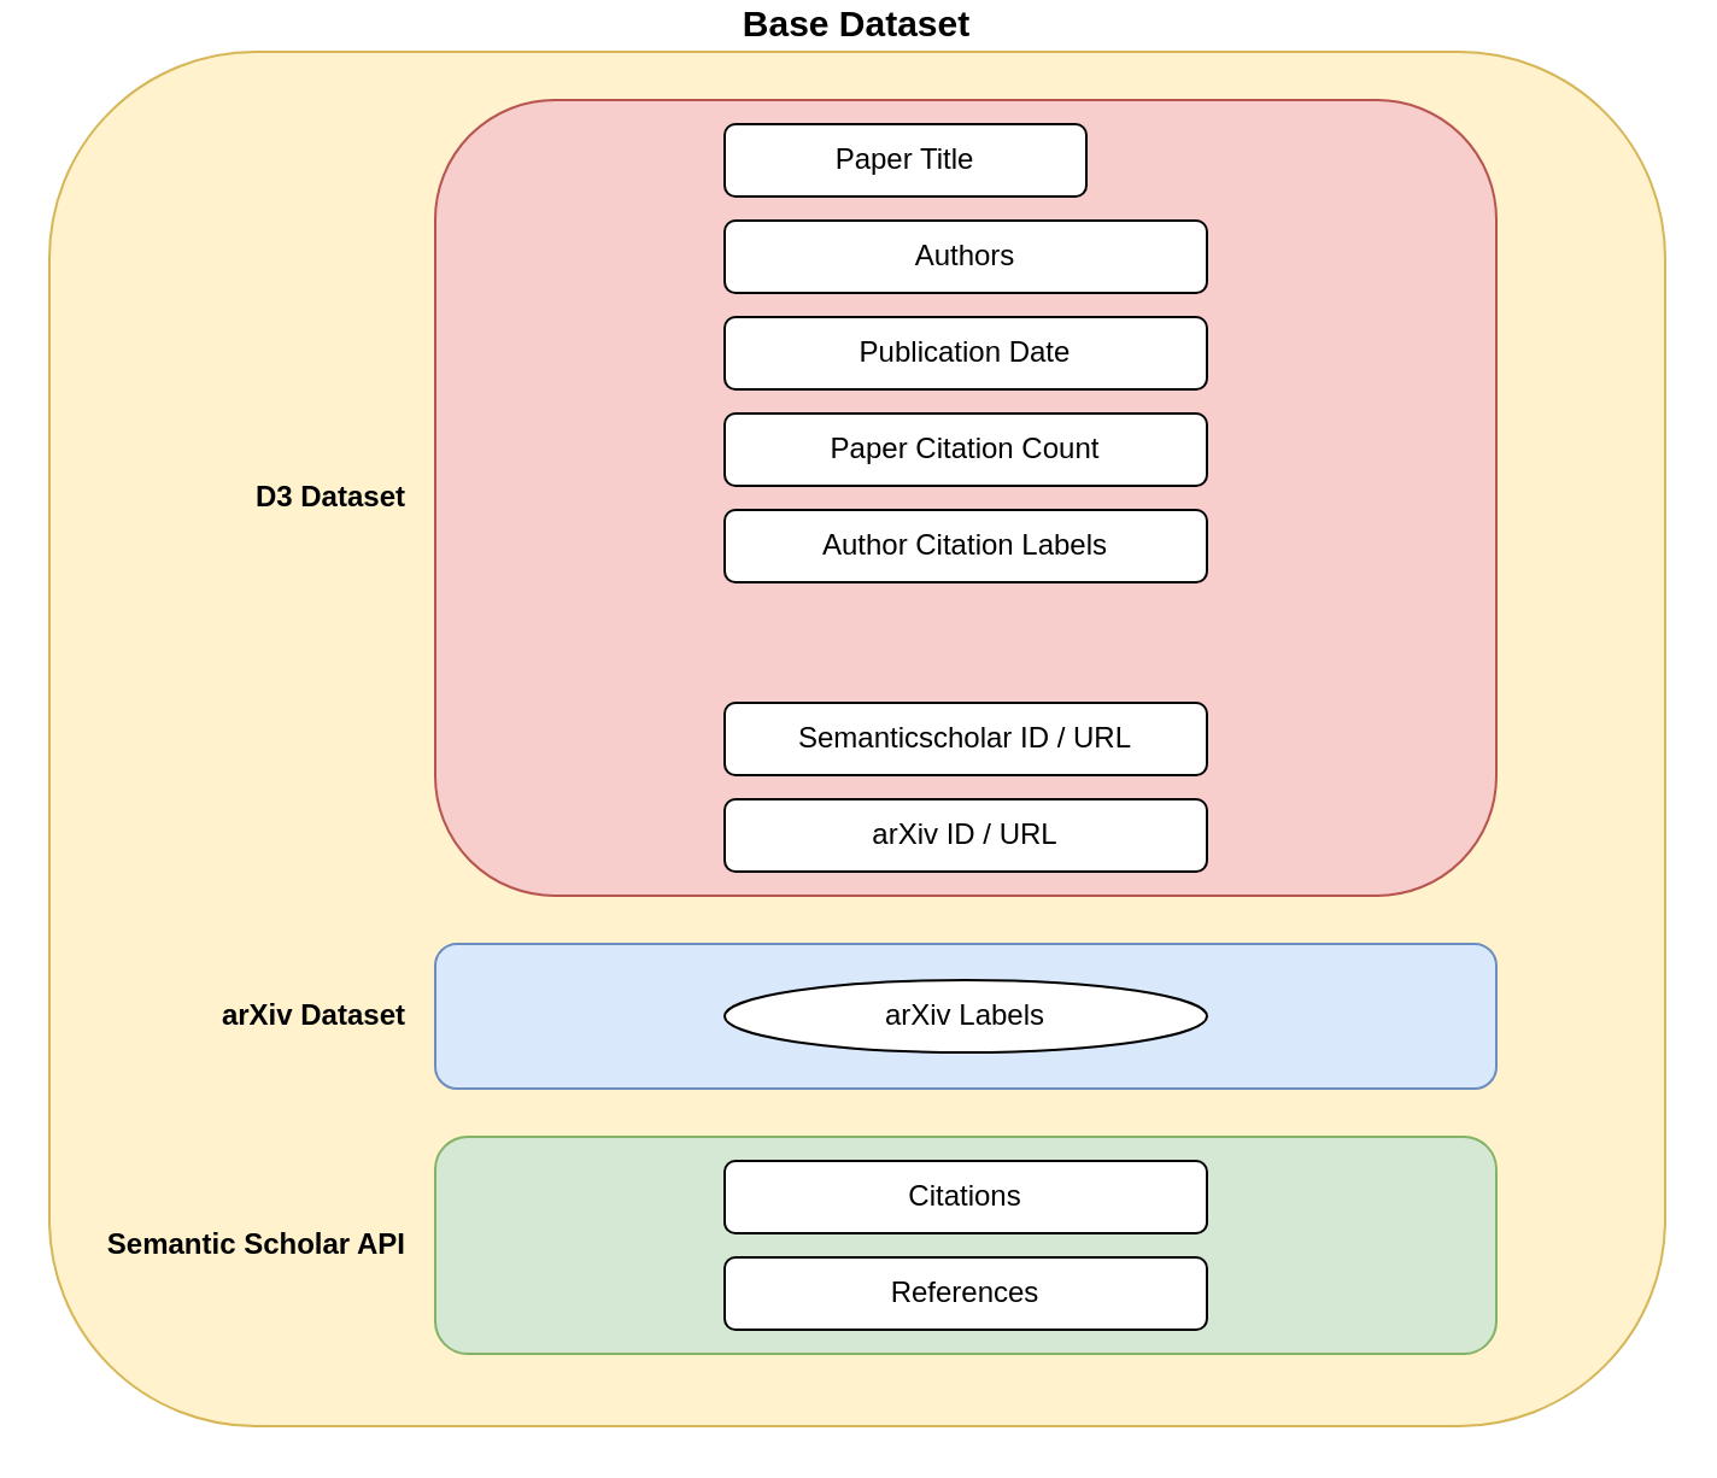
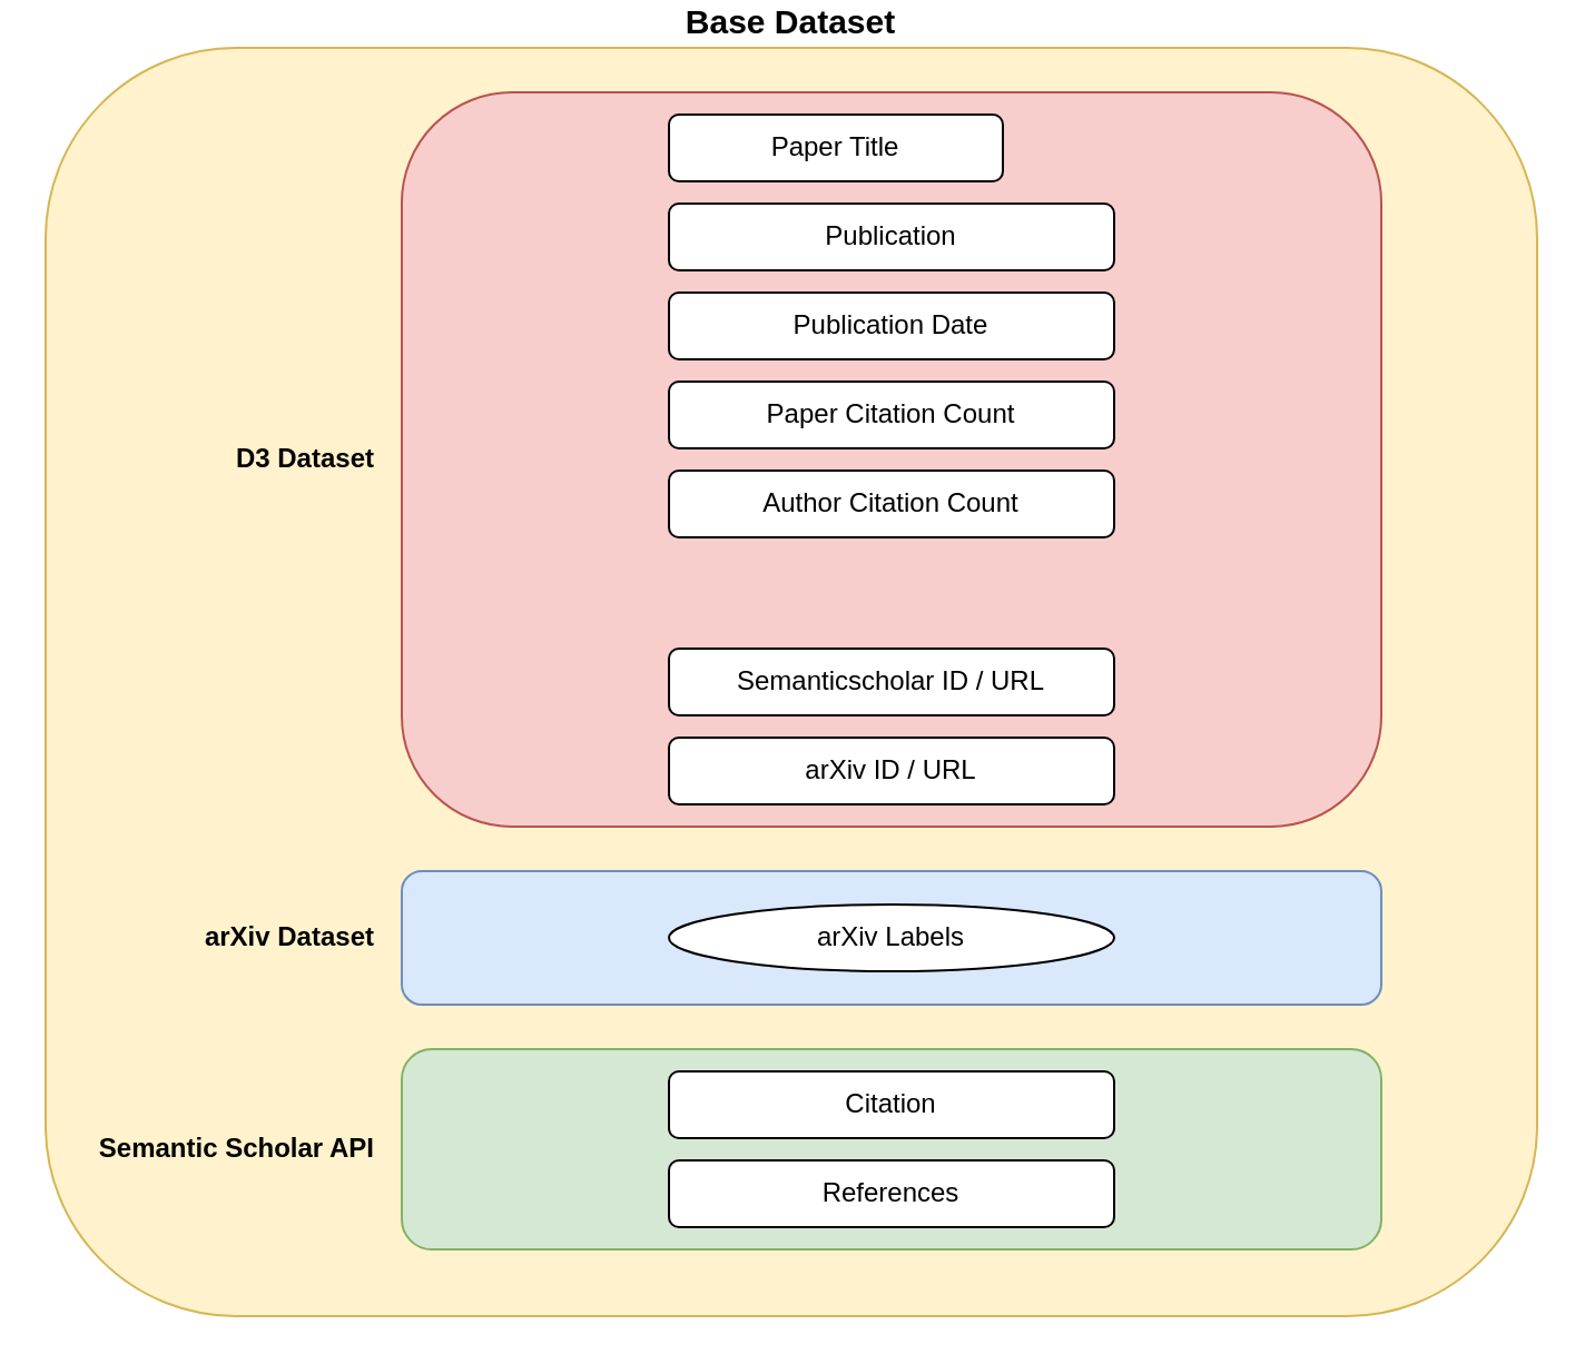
- <mxCell id="5" value="Authors" style="rounded=1;whiteSpace=wrap;html=1;glass=0;shadow=0;" parent="1" vertex="1"><mxGeometry x="300" y="90" width="200" height="30" as="geometry" /></mxCell>
+ <mxCell id="5" value="Publication" style="rounded=1;whiteSpace=wrap;html=1;glass=0;shadow=0;" parent="1" vertex="1"><mxGeometry x="300" y="90" width="200" height="30" as="geometry" /></mxCell>
- <mxCell id="8" value="Author Citation Labels" style="rounded=1;whiteSpace=wrap;html=1;glass=0;shadow=0;" parent="1" vertex="1"><mxGeometry x="300" y="210" width="200" height="30" as="geometry" /></mxCell>
+ <mxCell id="8" value="Author Citation Count" style="rounded=1;whiteSpace=wrap;html=1;glass=0;shadow=0;" parent="1" vertex="1"><mxGeometry x="300" y="210" width="200" height="30" as="geometry" /></mxCell>
- <mxCell id="14" value="Citations" style="rounded=1;whiteSpace=wrap;html=1;glass=0;shadow=0;" parent="1" vertex="1"><mxGeometry x="300" y="480" width="200" height="30" as="geometry" /></mxCell>
+ <mxCell id="14" value="Citation" style="rounded=1;whiteSpace=wrap;html=1;glass=0;shadow=0;" parent="1" vertex="1"><mxGeometry x="300" y="480" width="200" height="30" as="geometry" /></mxCell>
